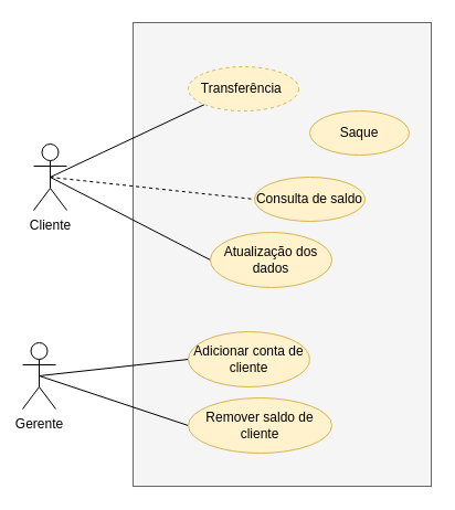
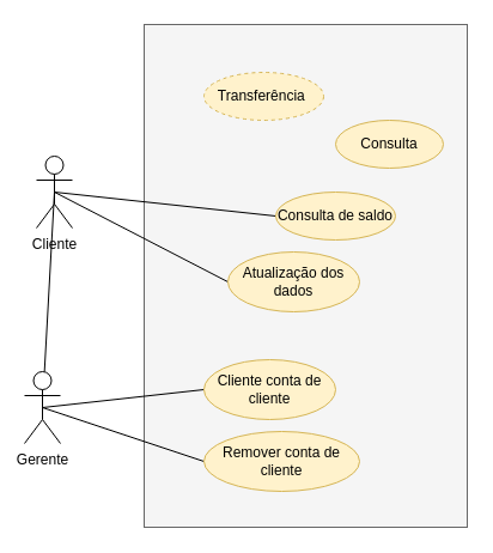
- <mxCell id="11" value="Saque" style="ellipse;whiteSpace=wrap;html=1;fillColor=#fff2cc;strokeColor=#d6b656;" vertex="1" parent="1"><mxGeometry x="280" y="100" width="90" height="40" as="geometry" /></mxCell>
+ <mxCell id="11" value="Consulta" style="ellipse;whiteSpace=wrap;html=1;fillColor=#fff2cc;strokeColor=#d6b656;" vertex="1" parent="1"><mxGeometry x="280" y="100" width="90" height="40" as="geometry" /></mxCell>
- <mxCell id="3" style="rounded=0;orthogonalLoop=1;jettySize=auto;html=1;exitX=0.5;exitY=0.5;exitDx=0;exitDy=0;exitPerimeter=0;entryX=0;entryY=1;entryDx=0;entryDy=0;endArrow=none;endFill=0;" edge="1" parent="1" source="6" target="10"><mxGeometry relative="1" as="geometry"><mxPoint x="180" y="90" as="targetPoint" /></mxGeometry></mxCell>
+ <mxCell id="3" style="rounded=0;orthogonalLoop=1;jettySize=auto;html=1;exitX=0.5;exitY=0.5;exitDx=0;exitDy=0;exitPerimeter=0;endArrow=none;endFill=0;" edge="1" parent="1" source="6" target="9"><mxGeometry relative="1" as="geometry"><mxPoint x="180" y="90" as="targetPoint" /></mxGeometry></mxCell>
- <mxCell id="4" style="rounded=0;orthogonalLoop=1;jettySize=auto;html=1;exitX=0.5;exitY=0.5;exitDx=0;exitDy=0;exitPerimeter=0;entryX=0;entryY=0.5;entryDx=0;entryDy=0;endArrow=none;endFill=0;dashed=1;" edge="1" parent="1" source="6" target="12"><mxGeometry relative="1" as="geometry"><mxPoint x="220" y="180" as="targetPoint" /></mxGeometry></mxCell>
+ <mxCell id="4" style="rounded=0;orthogonalLoop=1;jettySize=auto;html=1;exitX=0.5;exitY=0.5;exitDx=0;exitDy=0;exitPerimeter=0;entryX=0;entryY=0.5;entryDx=0;entryDy=0;endArrow=none;endFill=0;" edge="1" parent="1" source="6" target="12"><mxGeometry relative="1" as="geometry"><mxPoint x="220" y="180" as="targetPoint" /></mxGeometry></mxCell>
- <mxCell id="14" value="Adicionar conta de cliente" style="ellipse;whiteSpace=wrap;html=1;fillColor=#fff2cc;strokeColor=#d6b656;" vertex="1" parent="1"><mxGeometry x="170" y="300" width="110" height="50" as="geometry" /></mxCell>
+ <mxCell id="14" value="Cliente conta de cliente" style="ellipse;whiteSpace=wrap;html=1;fillColor=#fff2cc;strokeColor=#d6b656;" vertex="1" parent="1"><mxGeometry x="170" y="300" width="110" height="50" as="geometry" /></mxCell>
- <mxCell id="15" value="Remover saldo de cliente" style="ellipse;whiteSpace=wrap;html=1;fillColor=#fff2cc;strokeColor=#d6b656;" vertex="1" parent="1"><mxGeometry x="170" y="360" width="130" height="50" as="geometry" /></mxCell>
+ <mxCell id="15" value="Remover conta de cliente" style="ellipse;whiteSpace=wrap;html=1;fillColor=#fff2cc;strokeColor=#d6b656;" vertex="1" parent="1"><mxGeometry x="170" y="360" width="130" height="50" as="geometry" /></mxCell>
